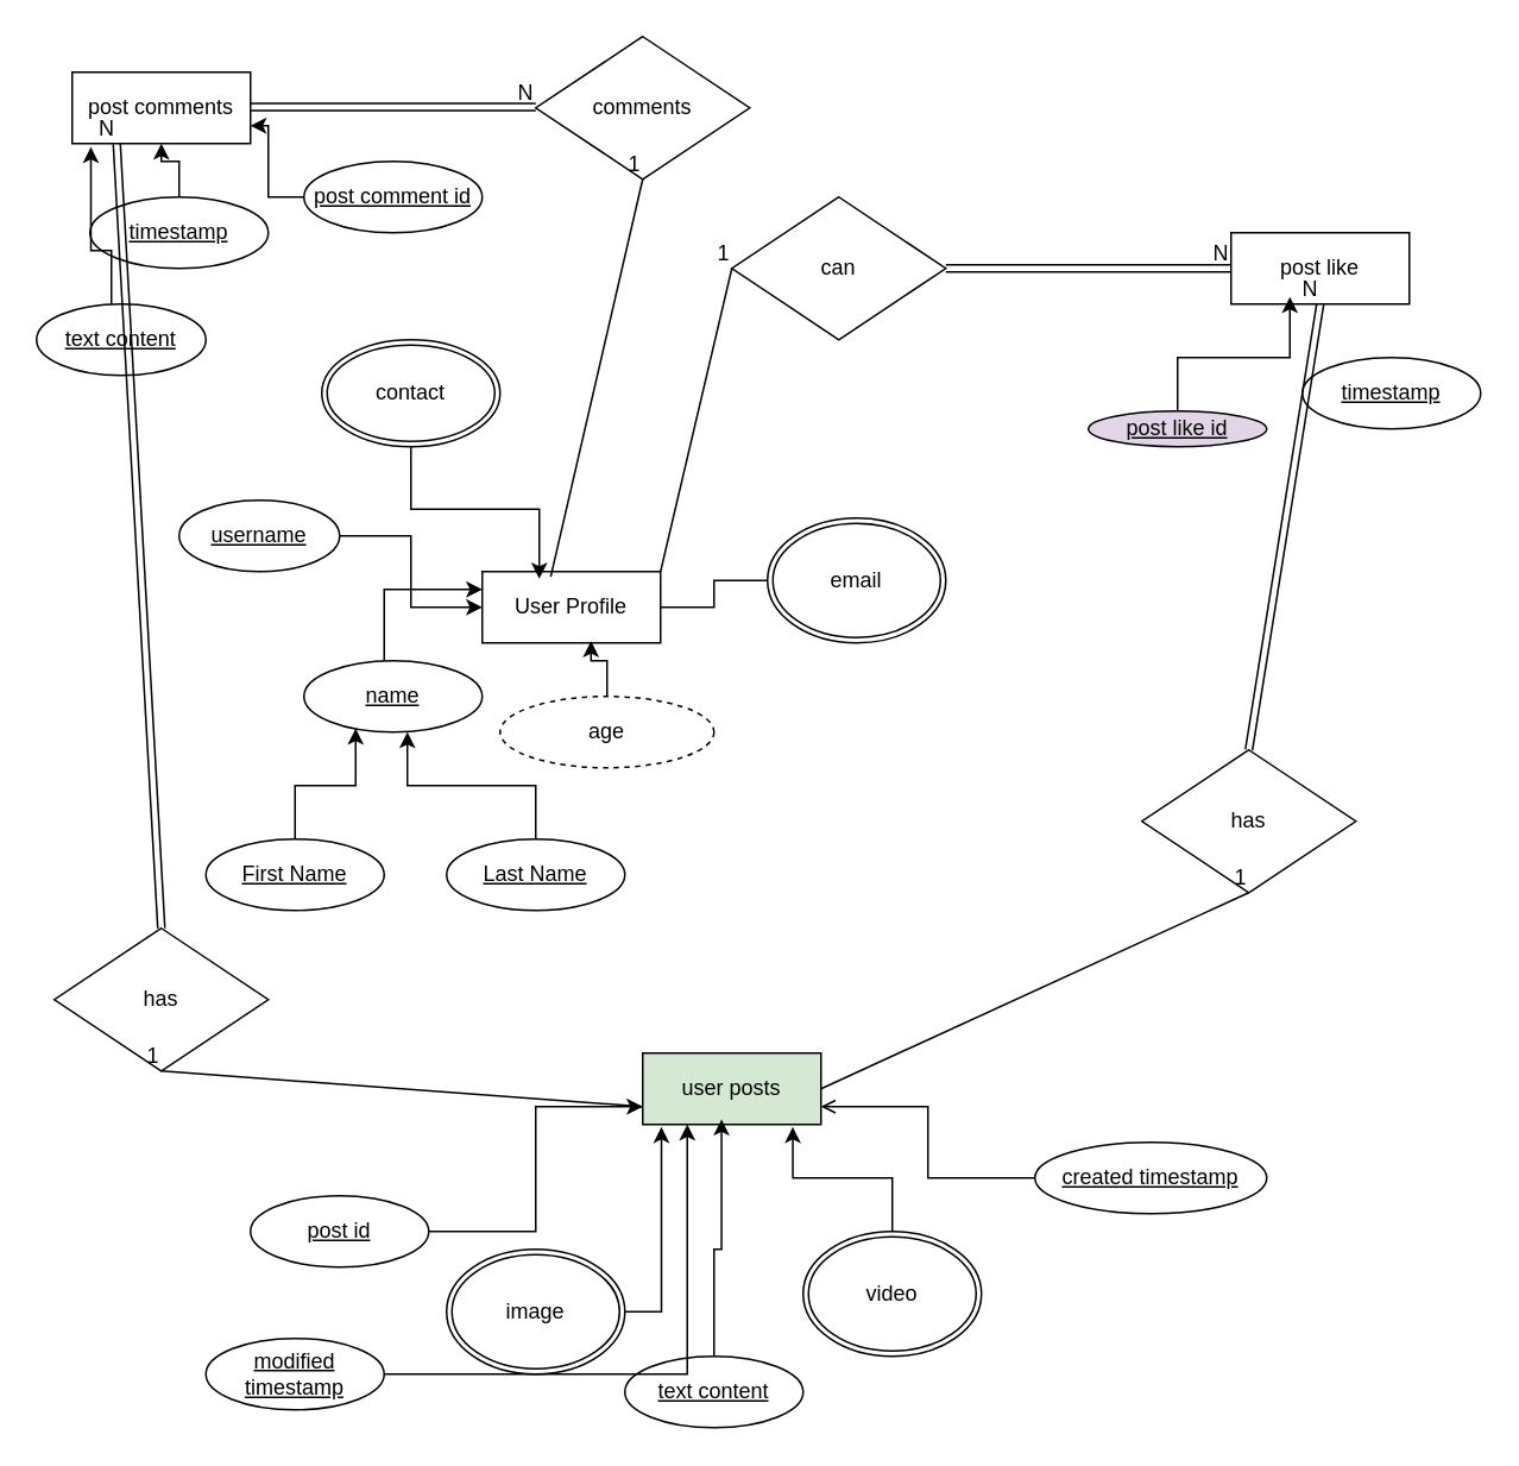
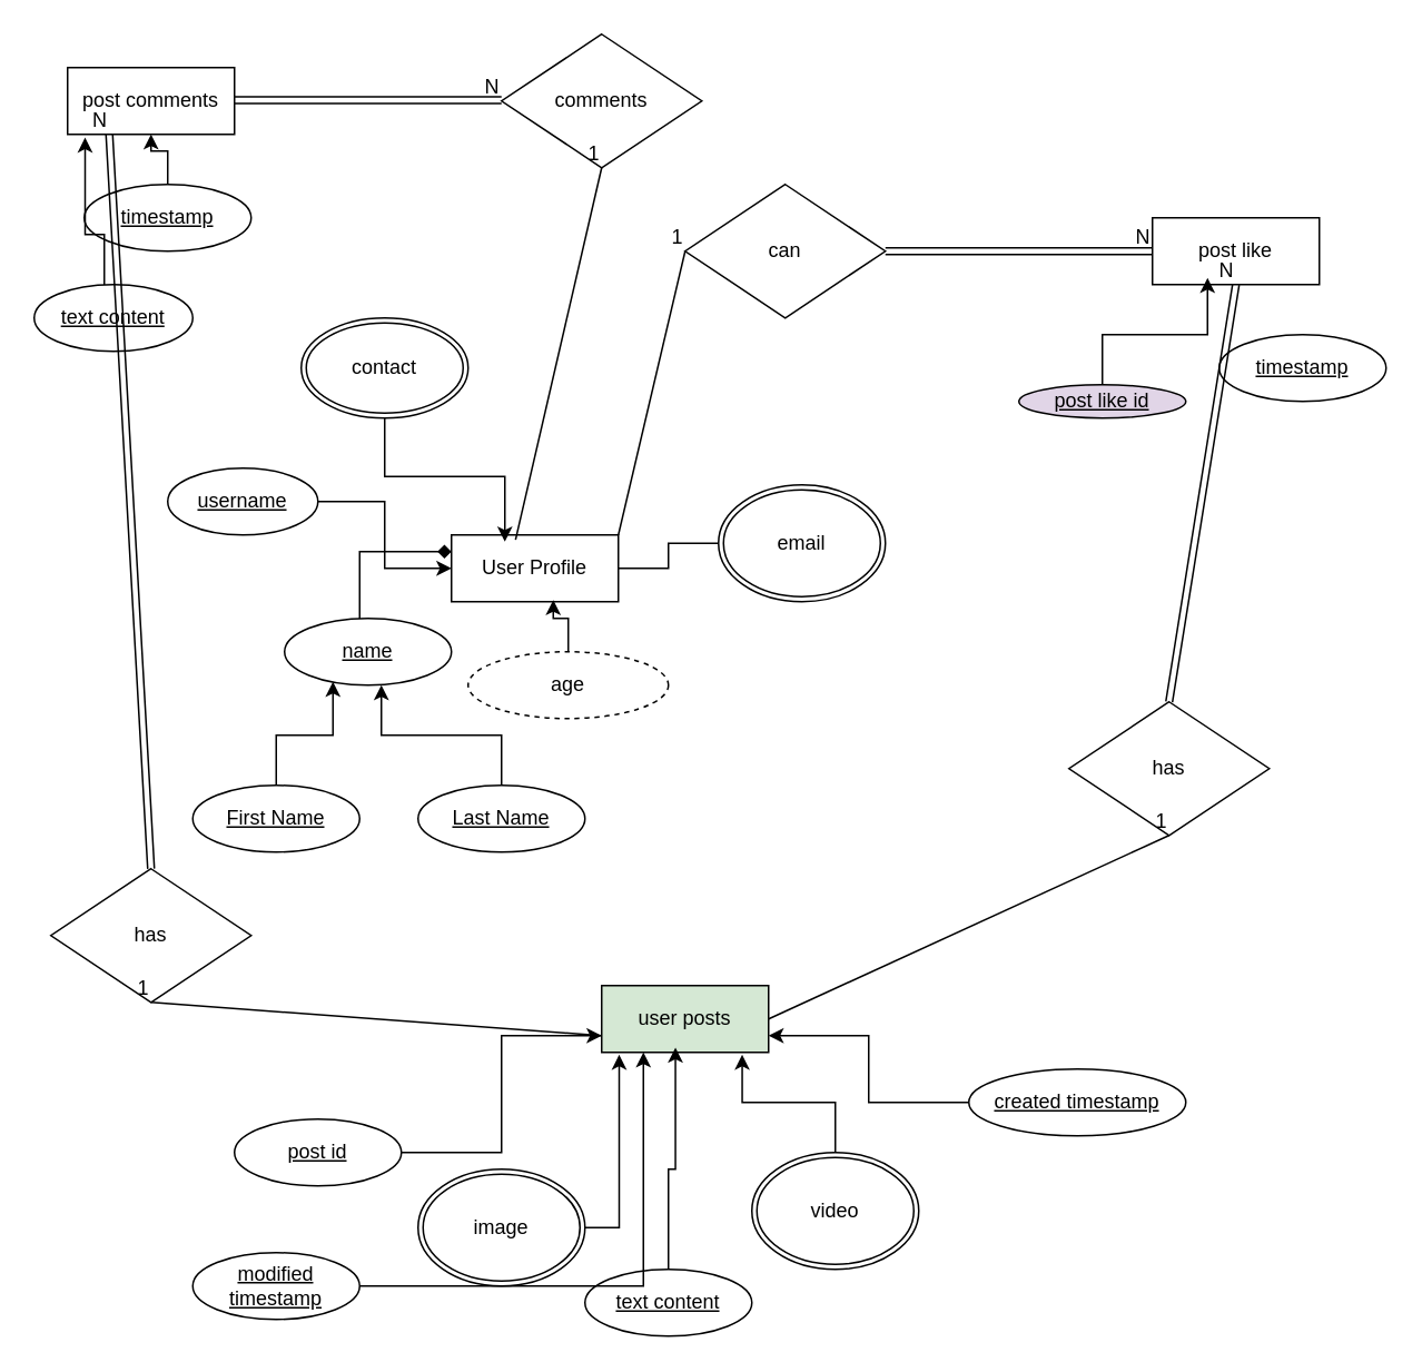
- <mxCell id="34" style="edgeStyle=orthogonalEdgeStyle;rounded=0;orthogonalLoop=1;jettySize=auto;html=1;entryX=1;entryY=0.75;entryDx=0;entryDy=0;" edge="1" parent="1" source="35" target="26"><mxGeometry relative="1" as="geometry" /></mxCell>
- <mxCell id="35" value="post comment id" style="ellipse;whiteSpace=wrap;html=1;align=center;fontStyle=4;" vertex="1" parent="1"><mxGeometry x="170" y="90" width="100" height="40" as="geometry" /></mxCell>
- <mxCell id="7" style="edgeStyle=orthogonalEdgeStyle;rounded=0;orthogonalLoop=1;jettySize=auto;html=1;entryX=0;entryY=0.25;entryDx=0;entryDy=0;" edge="1" parent="1" source="8" target="4"><mxGeometry relative="1" as="geometry"><Array as="points"><mxPoint x="215" y="390" /><mxPoint x="215" y="330" /></Array></mxGeometry></mxCell>
+ <mxCell id="7" style="edgeStyle=orthogonalEdgeStyle;rounded=0;orthogonalLoop=1;jettySize=auto;html=1;entryX=0;entryY=0.25;entryDx=0;entryDy=0;endArrow=diamond;" edge="1" parent="1" source="8" target="4"><mxGeometry relative="1" as="geometry"><Array as="points"><mxPoint x="215" y="390" /><mxPoint x="215" y="330" /></Array></mxGeometry></mxCell>
- <mxCell id="59" style="edgeStyle=orthogonalEdgeStyle;rounded=0;orthogonalLoop=1;jettySize=auto;html=1;exitX=0;exitY=0.5;exitDx=0;exitDy=0;entryX=1;entryY=0.75;entryDx=0;entryDy=0;endArrow=open;" edge="1" parent="1" source="60" target="38"><mxGeometry relative="1" as="geometry" /></mxCell>
+ <mxCell id="59" style="edgeStyle=orthogonalEdgeStyle;rounded=0;orthogonalLoop=1;jettySize=auto;html=1;exitX=0;exitY=0.5;exitDx=0;exitDy=0;entryX=1;entryY=0.75;entryDx=0;entryDy=0;" edge="1" parent="1" source="60" target="38"><mxGeometry relative="1" as="geometry" /></mxCell>
